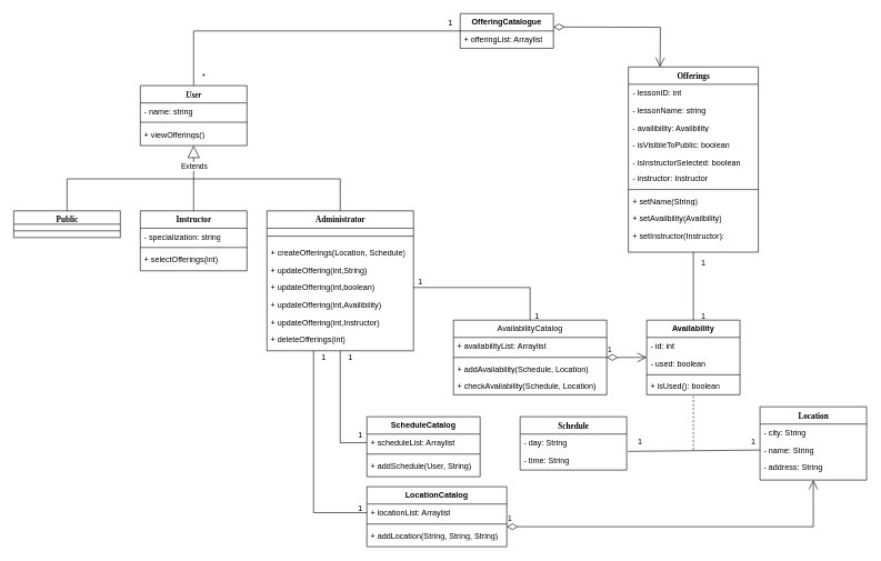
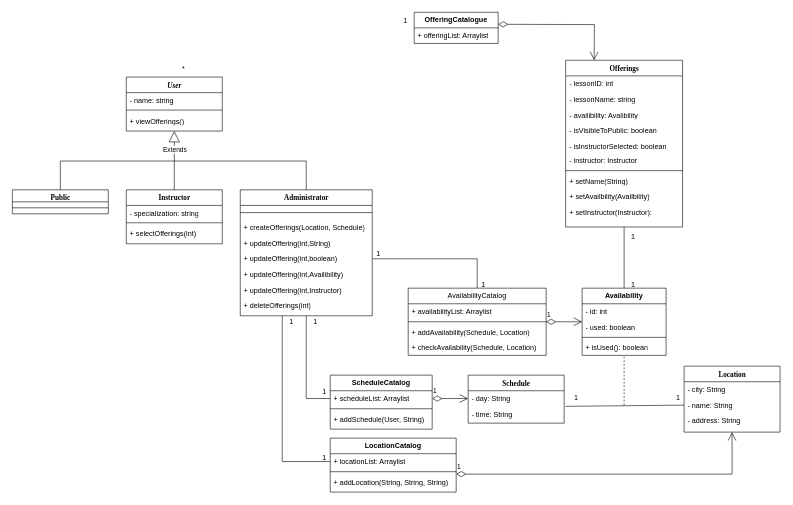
- <mxCell id="73" value="" style="endArrow=none;html=1;rounded=0;entryX=0;entryY=0.5;entryDx=0;entryDy=0;exitX=0.5;exitY=0;exitDx=0;exitDy=0;" parent="1" source="64" target="13" edge="1"><mxGeometry width="50" height="50" relative="1" as="geometry"><mxPoint x="610" y="340" as="sourcePoint" /><mxPoint x="660" y="290" as="targetPoint" /><Array as="points"><mxPoint x="290" y="46" /></Array></mxGeometry></mxCell>
+ <mxCell id="84" value="1" style="endArrow=open;html=1;endSize=12;startArrow=diamondThin;startSize=14;startFill=0;edgeStyle=orthogonalEdgeStyle;align=left;verticalAlign=bottom;rounded=0;entryX=0;entryY=0.5;entryDx=0;entryDy=0;exitX=1;exitY=0.5;exitDx=0;exitDy=0;" parent="1" source="40" target="17" edge="1"><mxGeometry x="-1" y="3" relative="1" as="geometry"><mxPoint x="700" y="663.5" as="sourcePoint" /><mxPoint x="860" y="663.5" as="targetPoint" /></mxGeometry></mxCell>
